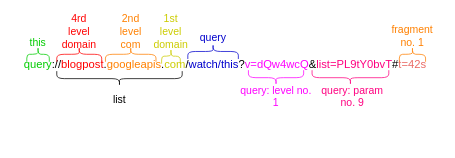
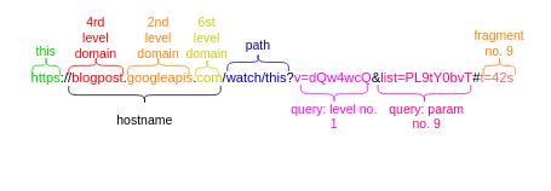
- <mxCell id="8" value="2nd level com" style="text;html=1;align=center;verticalAlign=middle;whiteSpace=wrap;rounded=0;fontSize=14;fontColor=#FF8000;strokeColor=none;" parent="1" vertex="1"><mxGeometry x="148.75" y="27" width="50" height="30" as="geometry" /></mxCell>
+ <mxCell id="8" value="2nd level domain" style="text;html=1;align=center;verticalAlign=middle;whiteSpace=wrap;rounded=0;fontSize=14;fontColor=#FF8000;strokeColor=none;" parent="1" vertex="1"><mxGeometry x="148.75" y="27" width="50" height="30" as="geometry" /></mxCell>
- <mxCell id="10" value="&lt;font style=&quot;&quot;&gt;1st level domain&lt;/font&gt;" style="text;html=1;align=center;verticalAlign=middle;whiteSpace=wrap;rounded=0;fontSize=14;fontColor=#CCCC00;" parent="1" vertex="1"><mxGeometry x="211.25" y="32" width="32.5" height="20" as="geometry" /></mxCell>
+ <mxCell id="10" value="&lt;font style=&quot;&quot;&gt;6st level domain&lt;/font&gt;" style="text;html=1;align=center;verticalAlign=middle;whiteSpace=wrap;rounded=0;fontSize=14;fontColor=#CCCC00;" parent="1" vertex="1"><mxGeometry x="211.25" y="32" width="32.5" height="20" as="geometry" /></mxCell>
- <mxCell id="18" value="&lt;font style=&quot;&quot;&gt;fragment no. 1&lt;/font&gt;" style="text;html=1;align=center;verticalAlign=middle;whiteSpace=wrap;rounded=0;fontSize=14;fontColor=#FF8000;strokeColor=none;" parent="1" vertex="1"><mxGeometry x="515" y="32" width="70" height="30" as="geometry" /></mxCell>
+ <mxCell id="18" value="&lt;font style=&quot;&quot;&gt;fragment no. 9&lt;/font&gt;" style="text;html=1;align=center;verticalAlign=middle;whiteSpace=wrap;rounded=0;fontSize=14;fontColor=#FF8000;strokeColor=none;" parent="1" vertex="1"><mxGeometry x="515" y="32" width="70" height="30" as="geometry" /></mxCell>
- <mxCell id="12" value="&lt;font style=&quot;color: rgb(0, 0, 204);&quot;&gt;query&lt;/font&gt;" style="text;html=1;align=center;verticalAlign=middle;whiteSpace=wrap;rounded=0;fontSize=14;fontColor=#FF8000;strokeColor=none;" parent="1" vertex="1"><mxGeometry x="233.75" y="34.5" width="100" height="30" as="geometry" /></mxCell>
+ <mxCell id="12" value="&lt;font style=&quot;color: rgb(0, 0, 204);&quot;&gt;path&lt;/font&gt;" style="text;html=1;align=center;verticalAlign=middle;whiteSpace=wrap;rounded=0;fontSize=14;fontColor=#FF8000;strokeColor=none;" parent="1" vertex="1"><mxGeometry x="233.75" y="34.5" width="100" height="30" as="geometry" /></mxCell>
- <mxCell id="2" value="&lt;font style=&quot;color: rgb(0, 204, 0);&quot;&gt;query&lt;/font&gt;://&lt;font style=&quot;color: rgb(255, 0, 0);&quot;&gt;blogpost&lt;/font&gt;.&lt;font style=&quot;color: rgb(255, 128, 0);&quot;&gt;googleapis&lt;/font&gt;.&lt;font style=&quot;color: rgb(204, 204, 0);&quot;&gt;com&lt;/font&gt;/&lt;font style=&quot;color: rgb(0, 0, 204);&quot;&gt;watch/this&lt;/font&gt;?&lt;font style=&quot;color: rgb(255, 0, 255);&quot;&gt;v=dQw4wcQ&lt;/font&gt;&amp;amp;&lt;font style=&quot;color: rgb(255, 0, 128);&quot;&gt;list=PL9tY0bvT&lt;/font&gt;#&lt;font style=&quot;color: rgb(234, 107, 102);&quot;&gt;t=42s&lt;/font&gt;" style="text;html=1;align=center;verticalAlign=middle;whiteSpace=wrap;rounded=0;fontSize=15;" parent="1" vertex="1"><mxGeometry x="25" y="70.13" width="550" height="30" as="geometry" /></mxCell>
+ <mxCell id="2" value="&lt;font style=&quot;color: rgb(0, 204, 0);&quot;&gt;https&lt;/font&gt;://&lt;font style=&quot;color: rgb(255, 0, 0);&quot;&gt;blogpost&lt;/font&gt;.&lt;font style=&quot;color: rgb(255, 128, 0);&quot;&gt;googleapis&lt;/font&gt;.&lt;font style=&quot;color: rgb(204, 204, 0);&quot;&gt;com&lt;/font&gt;/&lt;font style=&quot;color: rgb(0, 0, 204);&quot;&gt;watch/this&lt;/font&gt;?&lt;font style=&quot;color: rgb(255, 0, 255);&quot;&gt;v=dQw4wcQ&lt;/font&gt;&amp;amp;&lt;font style=&quot;color: rgb(255, 0, 128);&quot;&gt;list=PL9tY0bvT&lt;/font&gt;#&lt;font style=&quot;color: rgb(234, 107, 102);&quot;&gt;t=42s&lt;/font&gt;" style="text;html=1;align=center;verticalAlign=middle;whiteSpace=wrap;rounded=0;fontSize=15;" parent="1" vertex="1"><mxGeometry x="25" y="70.13" width="550" height="30" as="geometry" /></mxCell>
- <mxCell id="20" value="&lt;font style=&quot;color: rgb(0, 0, 0);&quot;&gt;list&lt;/font&gt;" style="text;html=1;align=center;verticalAlign=middle;whiteSpace=wrap;rounded=0;fontSize=14;fontColor=#FF8000;strokeColor=none;" parent="1" vertex="1"><mxGeometry x="133.75" y="118.23" width="50" height="30" as="geometry" /></mxCell>
+ <mxCell id="20" value="&lt;font style=&quot;color: rgb(0, 0, 0);&quot;&gt;hostname&lt;/font&gt;" style="text;html=1;align=center;verticalAlign=middle;whiteSpace=wrap;rounded=0;fontSize=14;fontColor=#FF8000;strokeColor=none;" parent="1" vertex="1"><mxGeometry x="133.75" y="118.23" width="50" height="30" as="geometry" /></mxCell>
